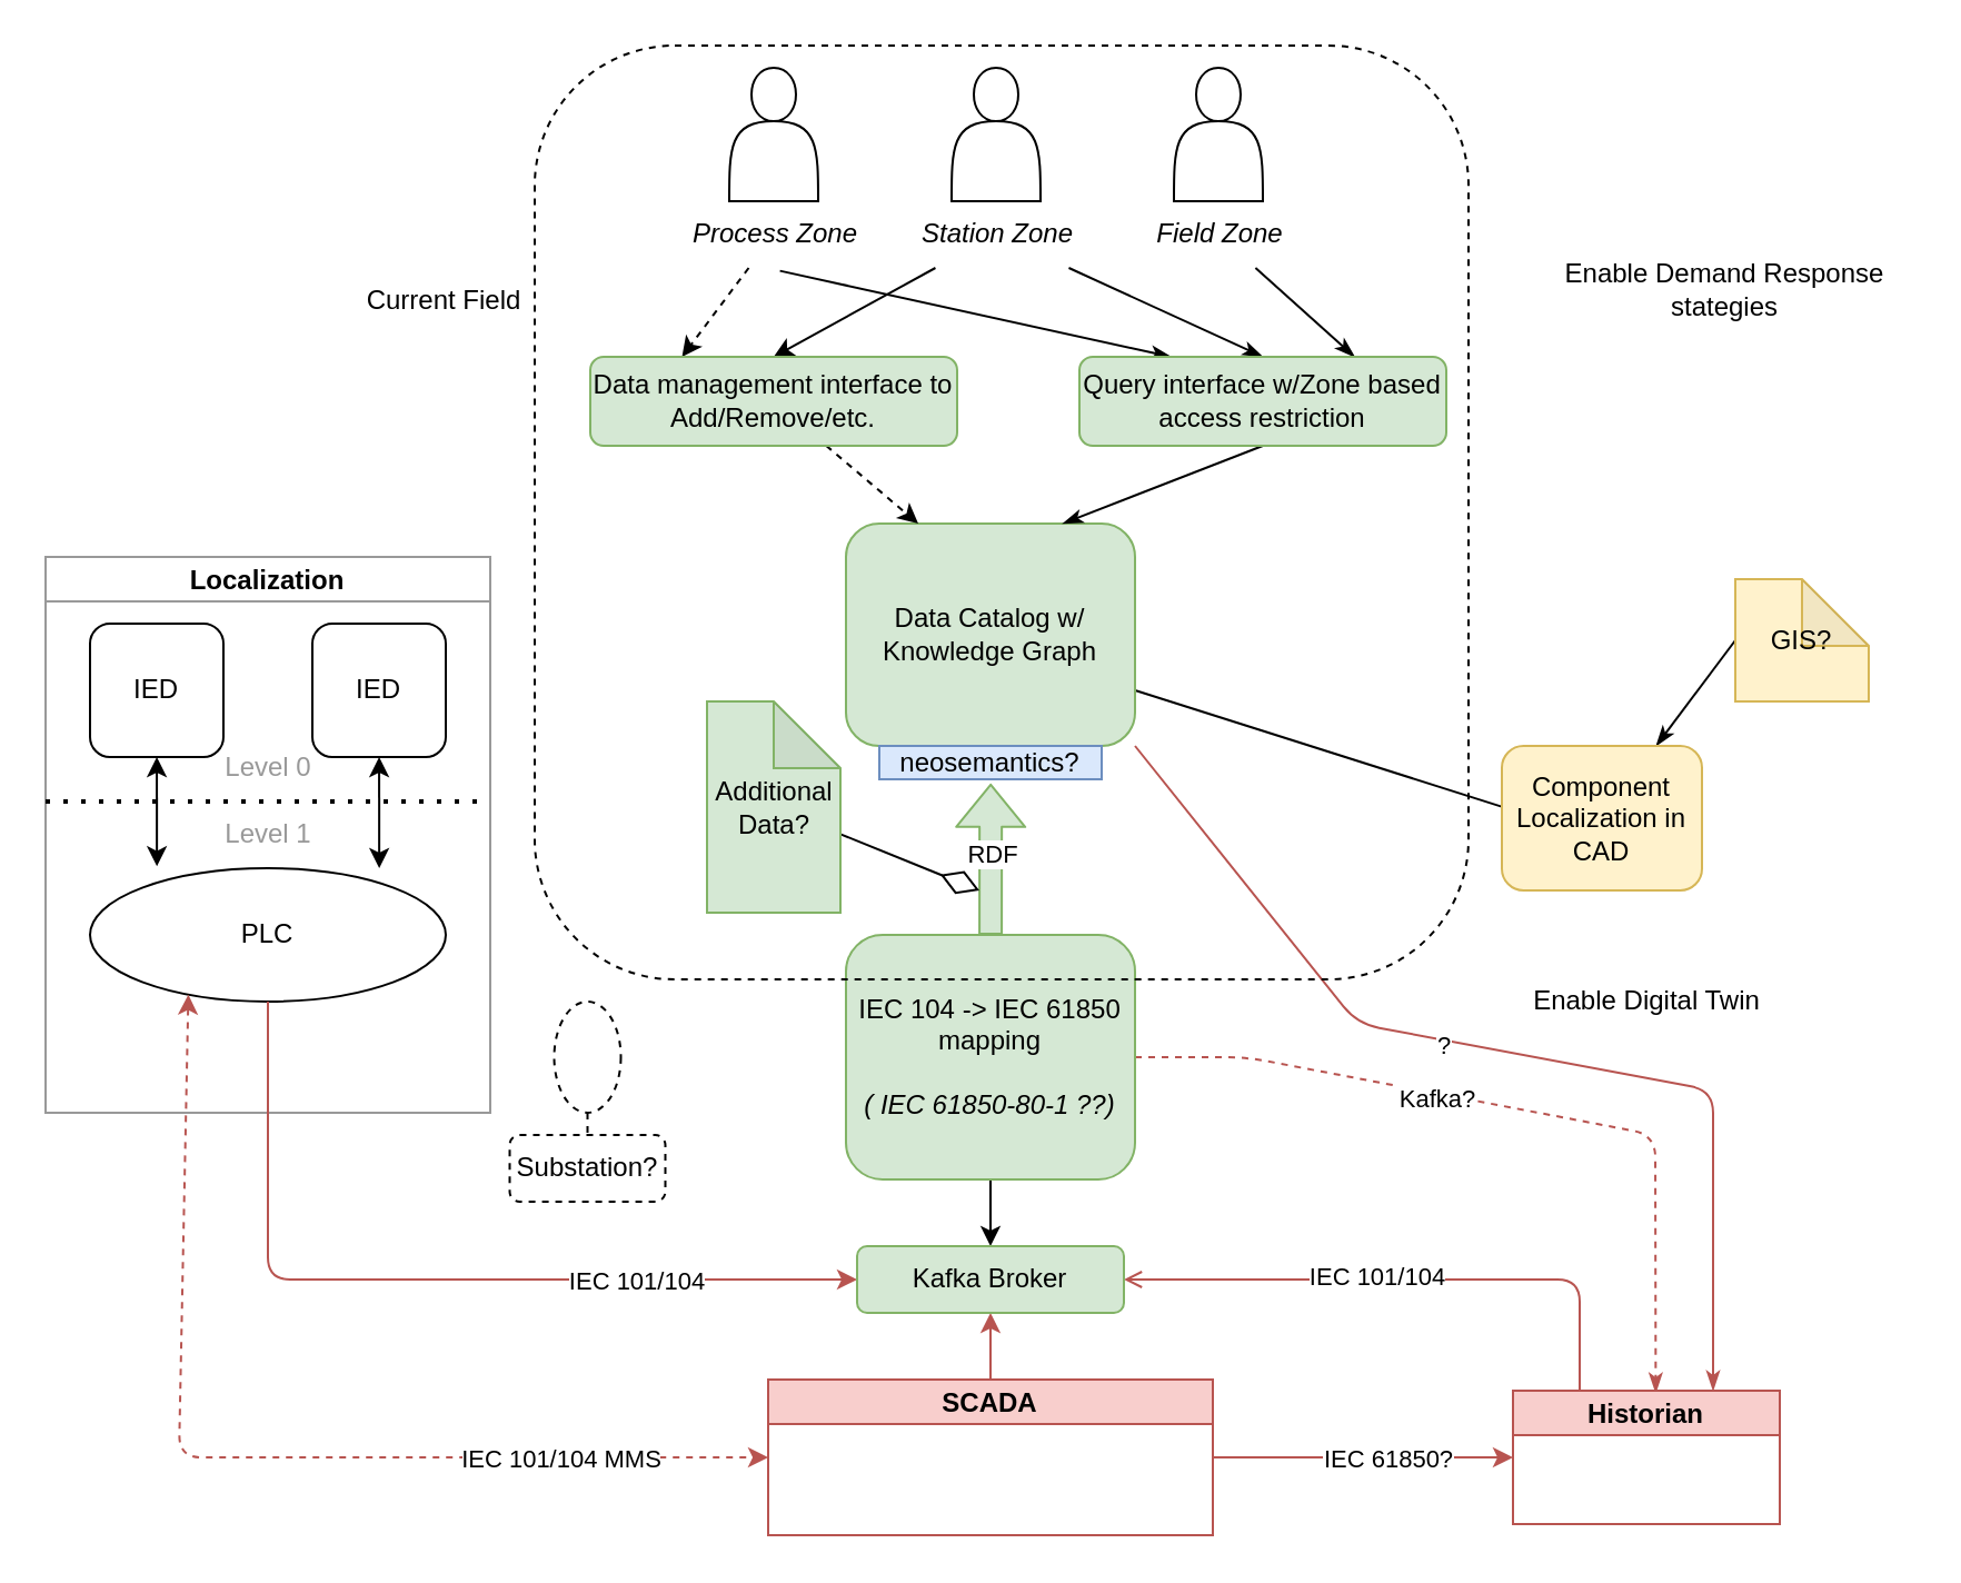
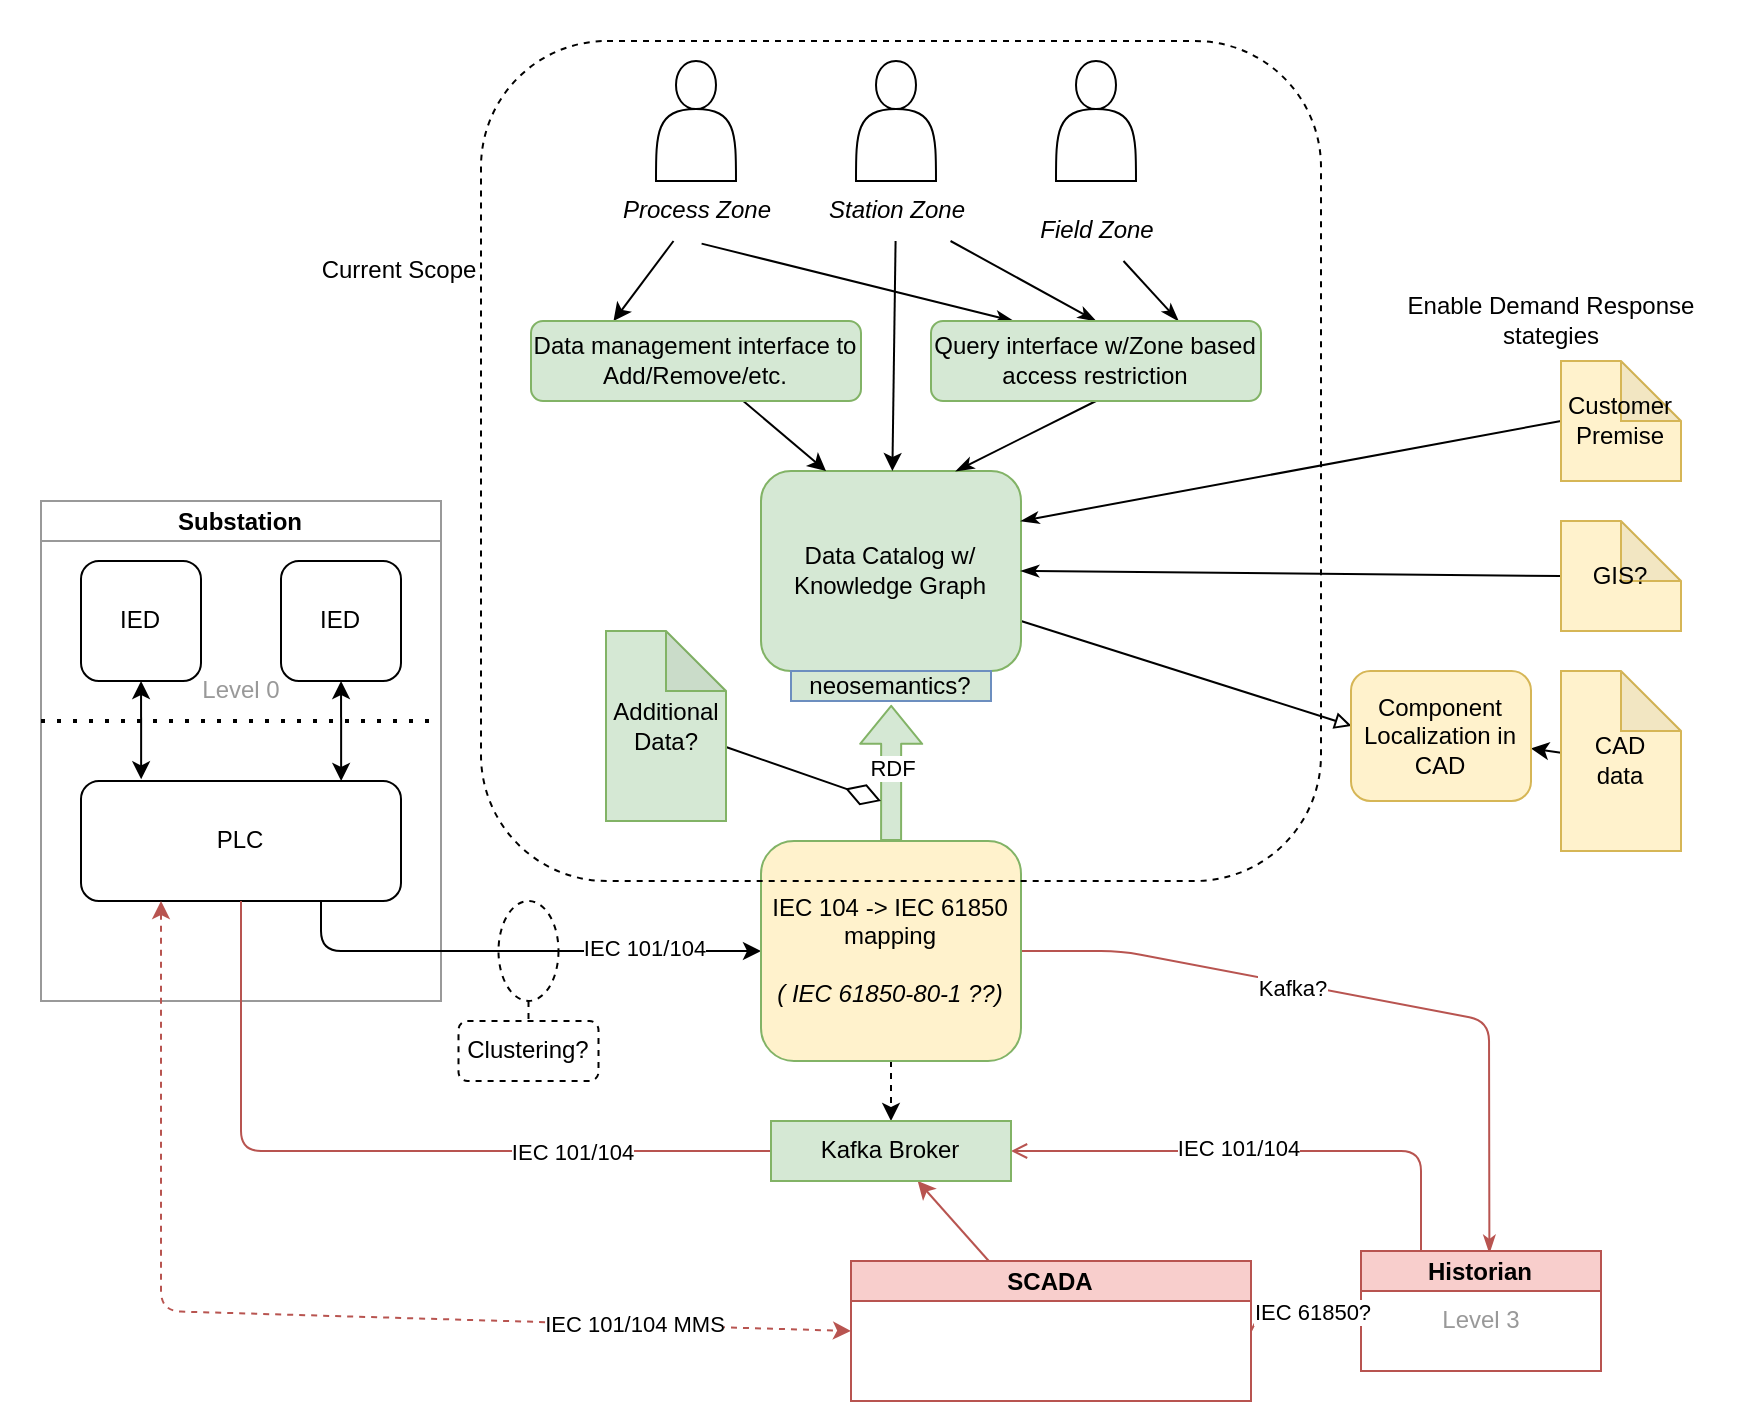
- <mxCell id="36" value="&lt;i&gt;Field Zone&lt;/i&gt;" style="text;html=1;align=center;verticalAlign=middle;resizable=0;points=[];autosize=1;strokeColor=none;fillColor=none;" parent="1" vertex="1"><mxGeometry x="507.5" y="90" width="80" height="30" as="geometry" /></mxCell>
+ <mxCell id="36" value="&lt;i&gt;Field Zone&lt;/i&gt;" style="text;html=1;align=center;verticalAlign=middle;resizable=0;points=[];autosize=1;strokeColor=none;fillColor=none;" parent="1" vertex="1"><mxGeometry x="507.5" y="100" width="80" height="30" as="geometry" /></mxCell>
- <mxCell id="47" value="Enable Demand Response&lt;br&gt;stategies" style="text;html=1;align=center;verticalAlign=middle;resizable=0;points=[];autosize=1;strokeColor=none;fillColor=none;" parent="1" vertex="1"><mxGeometry x="690" y="110" width="170" height="40" as="geometry" /></mxCell>
+ <mxCell id="47" value="Enable Demand Response&lt;br&gt;stategies" style="text;html=1;align=center;verticalAlign=middle;resizable=0;points=[];autosize=1;strokeColor=none;fillColor=none;" parent="1" vertex="1"><mxGeometry x="690" y="140" width="170" height="40" as="geometry" /></mxCell>
- <mxCell id="67" value="Current Field" style="text;html=1;align=center;verticalAlign=middle;resizable=0;points=[];autosize=1;strokeColor=none;fillColor=none;dashed=1;" parent="1" vertex="1"><mxGeometry x="148.75" y="120" width="100" height="30" as="geometry" /></mxCell>
+ <mxCell id="67" value="Current Scope" style="text;html=1;align=center;verticalAlign=middle;resizable=0;points=[];autosize=1;strokeColor=none;fillColor=none;dashed=1;" parent="1" vertex="1"><mxGeometry x="148.75" y="120" width="100" height="30" as="geometry" /></mxCell>
- <mxCell id="43" style="edgeStyle=none;html=1;entryX=0.25;entryY=0;entryDx=0;entryDy=0;dashed=1;" parent="1" source="44" target="64" edge="1"><mxGeometry relative="1" as="geometry"><mxPoint x="290" y="150" as="targetPoint" /></mxGeometry></mxCell>
+ <mxCell id="43" style="edgeStyle=none;html=1;entryX=0.25;entryY=0;entryDx=0;entryDy=0;" parent="1" source="44" target="64" edge="1"><mxGeometry relative="1" as="geometry"><mxPoint x="290" y="150" as="targetPoint" /></mxGeometry></mxCell>
- <mxCell id="39" style="edgeStyle=none;html=1;entryX=0.5;entryY=0;entryDx=0;entryDy=0;" parent="1" source="40" target="64" edge="1"><mxGeometry relative="1" as="geometry"><mxPoint x="348" y="150" as="targetPoint" /></mxGeometry></mxCell>
+ <mxCell id="39" style="edgeStyle=none;html=1;" parent="1" source="40" target="23" edge="1"><mxGeometry relative="1" as="geometry"><mxPoint x="348" y="150" as="targetPoint" /></mxGeometry></mxCell>
- <mxCell id="46" value="Query interface w/Zone based access restriction" style="rounded=1;whiteSpace=wrap;html=1;fillColor=#d5e8d4;strokeColor=#82b366;" parent="1" vertex="1"><mxGeometry x="485" y="160" width="165" height="40" as="geometry" /></mxCell>
+ <mxCell id="46" value="Query interface w/Zone based access restriction" style="rounded=1;whiteSpace=wrap;html=1;fillColor=#d5e8d4;strokeColor=#82b366;" parent="1" vertex="1"><mxGeometry x="465" y="160" width="165" height="40" as="geometry" /></mxCell>
+ <mxCell id="34" value="Customer Premise" style="shape=note;whiteSpace=wrap;html=1;backgroundOutline=1;darkOpacity=0.05;fillColor=#fff2cc;strokeColor=#d6b656;" parent="1" vertex="1"><mxGeometry x="780" y="180" width="60" height="60" as="geometry" /></mxCell>
- <mxCell id="63" style="edgeStyle=none;html=1;entryX=0.25;entryY=0;entryDx=0;entryDy=0;dashed=1;" parent="1" source="64" target="23" edge="1"><mxGeometry relative="1" as="geometry" /></mxCell>
+ <mxCell id="63" style="edgeStyle=none;html=1;entryX=0.25;entryY=0;entryDx=0;entryDy=0;" parent="1" source="64" target="23" edge="1"><mxGeometry relative="1" as="geometry" /></mxCell>
+ <mxCell id="33" style="edgeStyle=none;html=1;exitX=0;exitY=0.5;exitDx=0;exitDy=0;exitPerimeter=0;entryX=1;entryY=0.25;entryDx=0;entryDy=0;startArrow=none;startFill=0;endArrow=classicThin;endFill=1;" parent="1" source="34" target="23" edge="1"><mxGeometry relative="1" as="geometry" /></mxCell>
- <mxCell id="2" value="Localization" style="swimlane;startSize=20;strokeColor=#999999;" parent="1" vertex="1"><mxGeometry x="20" y="250" width="200" height="250" as="geometry" /></mxCell>
+ <mxCell id="2" value="Substation" style="swimlane;startSize=20;strokeColor=#999999;" parent="1" vertex="1"><mxGeometry x="20" y="250" width="200" height="250" as="geometry" /></mxCell>
- <mxCell id="29" style="edgeStyle=none;html=1;exitX=0;exitY=0.5;exitDx=0;exitDy=0;exitPerimeter=0;startArrow=none;startFill=0;endArrow=classicThin;endFill=1;" parent="1" source="30" target="49" edge="1"><mxGeometry relative="1" as="geometry" /></mxCell>
+ <mxCell id="29" style="edgeStyle=none;html=1;exitX=0;exitY=0.5;exitDx=0;exitDy=0;exitPerimeter=0;entryX=1;entryY=0.5;entryDx=0;entryDy=0;startArrow=none;startFill=0;endArrow=classicThin;endFill=1;" parent="1" source="30" target="23" edge="1"><mxGeometry relative="1" as="geometry" /></mxCell>
- <mxCell id="59" value="neosemantics?" style="rounded=0;whiteSpace=wrap;html=1;fillColor=#dae8fc;strokeColor=#6c8ebf;" parent="1" vertex="1"><mxGeometry x="395" y="335" width="100" height="15" as="geometry" /></mxCell>
+ <mxCell id="59" value="neosemantics?" style="rounded=0;whiteSpace=wrap;html=1;fillColor=#d5e8d4;strokeColor=#6c8ebf;" parent="1" vertex="1"><mxGeometry x="395" y="335" width="100" height="15" as="geometry" /></mxCell>
- <mxCell id="22" style="edgeStyle=none;html=1;exitX=1;exitY=0.75;exitDx=0;exitDy=0;entryX=0.003;entryY=0.422;entryDx=0;entryDy=0;entryPerimeter=0;startArrow=none;startFill=0;endArrow=none;endFill=0;" parent="1" source="23" target="49" edge="1"><mxGeometry relative="1" as="geometry" /></mxCell>
+ <mxCell id="22" style="edgeStyle=none;html=1;exitX=1;exitY=0.75;exitDx=0;exitDy=0;entryX=0.003;entryY=0.422;entryDx=0;entryDy=0;entryPerimeter=0;startArrow=none;startFill=0;endArrow=block;endFill=0;" parent="1" source="23" target="49" edge="1"><mxGeometry relative="1" as="geometry" /></mxCell>
- <mxCell id="61" value="Additional Data?" style="shape=note;whiteSpace=wrap;html=1;backgroundOutline=1;darkOpacity=0.05;fillColor=#d5e8d4;strokeColor=#82b366;" parent="1" vertex="1"><mxGeometry x="317.5" y="315" width="60" height="95" as="geometry" /></mxCell>
+ <mxCell id="61" value="Additional Data?" style="shape=note;whiteSpace=wrap;html=1;backgroundOutline=1;darkOpacity=0.05;fillColor=#d5e8d4;strokeColor=#82b366;" parent="1" vertex="1"><mxGeometry x="302.5" y="315" width="60" height="95" as="geometry" /></mxCell>
- <mxCell id="9" value="&lt;font color=&quot;#999999&quot;&gt;Level 1&lt;/font&gt;" style="text;html=1;align=center;verticalAlign=middle;resizable=0;points=[];autosize=1;strokeColor=none;fillColor=none;" parent="2" vertex="1"><mxGeometry x="70" y="110" width="60" height="30" as="geometry" /></mxCell>
+ <mxCell id="31" value="" style="edgeStyle=none;html=1;startArrow=none;startFill=0;endArrow=classic;endFill=1;" parent="1" source="32" target="49" edge="1"><mxGeometry relative="1" as="geometry" /></mxCell>
+ <mxCell id="32" value="CAD&lt;br&gt;data" style="shape=note;whiteSpace=wrap;html=1;backgroundOutline=1;darkOpacity=0.05;fillColor=#fff2cc;strokeColor=#d6b656;" parent="1" vertex="1"><mxGeometry x="780" y="335" width="60" height="90" as="geometry" /></mxCell>
- <mxCell id="7" value="PLC" style="ellipse;whiteSpace=wrap;html=1;" parent="2" vertex="1"><mxGeometry x="20" y="140" width="160" height="60" as="geometry" /></mxCell>
+ <mxCell id="7" value="PLC" style="rounded=1;whiteSpace=wrap;html=1;" parent="2" vertex="1"><mxGeometry x="20" y="140" width="160" height="60" as="geometry" /></mxCell>
- <mxCell id="48" value="Enable Digital Twin" style="text;html=1;align=center;verticalAlign=middle;resizable=0;points=[];autosize=1;strokeColor=none;fillColor=none;" parent="1" vertex="1"><mxGeometry x="675" y="435" width="130" height="30" as="geometry" /></mxCell>
- <mxCell id="20" style="edgeStyle=none;html=1;exitX=1;exitY=1;exitDx=0;exitDy=0;startArrow=none;startFill=0;endArrow=classicThin;endFill=1;fillColor=#f8cecc;strokeColor=#b85450;entryX=0.75;entryY=0;entryDx=0;entryDy=0;" parent="1" source="23" target="26" edge="1"><mxGeometry relative="1" as="geometry"><mxPoint x="770" y="590" as="targetPoint" /><Array as="points"><mxPoint x="610" y="460" /><mxPoint x="770" y="490" /></Array></mxGeometry></mxCell>
- <mxCell id="21" value="?" style="edgeLabel;html=1;align=center;verticalAlign=middle;resizable=0;points=[];" parent="20" vertex="1" connectable="0"><mxGeometry x="-0.125" y="-2" relative="1" as="geometry"><mxPoint as="offset" /></mxGeometry></mxCell>
+ <mxCell id="10" style="edgeStyle=none;html=1;exitX=0.75;exitY=1;exitDx=0;exitDy=0;entryX=0;entryY=0.5;entryDx=0;entryDy=0;" parent="1" source="7" target="19" edge="1"><mxGeometry relative="1" as="geometry"><mxPoint x="350" y="480" as="targetPoint" /><Array as="points"><mxPoint x="160" y="475" /></Array><mxPoint x="170" y="440" as="sourcePoint" /></mxGeometry></mxCell>
+ <mxCell id="11" value="IEC 101/104" style="edgeLabel;html=1;align=center;verticalAlign=middle;resizable=0;points=[];" parent="10" vertex="1" connectable="0"><mxGeometry x="0.401" y="2" relative="1" as="geometry"><mxPoint x="14" as="offset" /></mxGeometry></mxCell>
- <mxCell id="19" value="IEC 104 -&amp;gt; IEC 61850 mapping&lt;br&gt;&lt;br&gt;&lt;i&gt;( IEC 61850-80-1 ??)&lt;/i&gt;" style="rounded=1;whiteSpace=wrap;html=1;fillColor=#d5e8d4;strokeColor=#82b366;" parent="1" vertex="1"><mxGeometry x="380" y="420" width="130" height="110" as="geometry" /></mxCell>
+ <mxCell id="19" value="IEC 104 -&amp;gt; IEC 61850 mapping&lt;br&gt;&lt;br&gt;&lt;i&gt;( IEC 61850-80-1 ??)&lt;/i&gt;" style="rounded=1;whiteSpace=wrap;html=1;fillColor=#fff2cc;strokeColor=#82b366;" parent="1" vertex="1"><mxGeometry x="380" y="420" width="130" height="110" as="geometry" /></mxCell>
- <mxCell id="52" value="Substation?" style="rounded=1;whiteSpace=wrap;html=1;dashed=1;fillColor=none;gradientColor=none;" parent="1" vertex="1"><mxGeometry x="228.75" y="510" width="70" height="30" as="geometry" /></mxCell>
+ <mxCell id="52" value="Clustering?" style="rounded=1;whiteSpace=wrap;html=1;dashed=1;fillColor=none;gradientColor=none;" parent="1" vertex="1"><mxGeometry x="228.75" y="510" width="70" height="30" as="geometry" /></mxCell>
- <mxCell id="14" style="edgeStyle=none;html=1;exitX=1;exitY=0.5;exitDx=0;exitDy=0;startArrow=none;startFill=0;endArrow=classicThin;endFill=1;fillColor=#f8cecc;strokeColor=#b85450;entryX=0.535;entryY=0.017;entryDx=0;entryDy=0;entryPerimeter=0;dashed=1;" parent="1" source="19" target="26" edge="1"><mxGeometry relative="1" as="geometry"><Array as="points"><mxPoint x="560" y="475" /><mxPoint x="744" y="510" /></Array><mxPoint x="730" y="580" as="targetPoint" /></mxGeometry></mxCell>
+ <mxCell id="14" style="edgeStyle=none;html=1;exitX=1;exitY=0.5;exitDx=0;exitDy=0;startArrow=none;startFill=0;endArrow=classicThin;endFill=1;fillColor=#f8cecc;strokeColor=#b85450;entryX=0.535;entryY=0.017;entryDx=0;entryDy=0;entryPerimeter=0;dashed=0;" parent="1" source="19" target="26" edge="1"><mxGeometry relative="1" as="geometry"><Array as="points"><mxPoint x="560" y="475" /><mxPoint x="744" y="510" /></Array><mxPoint x="730" y="580" as="targetPoint" /></mxGeometry></mxCell>
- <mxCell id="18" value="" style="edgeStyle=none;html=1;startArrow=none;startFill=0;endArrow=classic;endFill=1;" parent="1" source="19" target="65" edge="1"><mxGeometry relative="1" as="geometry" /></mxCell>
+ <mxCell id="18" value="" style="edgeStyle=none;html=1;startArrow=none;startFill=0;endArrow=classic;endFill=1;dashed=1;" parent="1" source="19" target="65" edge="1"><mxGeometry relative="1" as="geometry" /></mxCell>
- <mxCell id="12" style="edgeStyle=none;html=1;exitX=0.5;exitY=1;exitDx=0;exitDy=0;fillColor=#f8cecc;strokeColor=#b85450;entryX=0;entryY=0.5;entryDx=0;entryDy=0;" parent="1" source="7" target="65" edge="1"><mxGeometry relative="1" as="geometry"><mxPoint x="160" y="520" as="targetPoint" /><Array as="points"><mxPoint x="120" y="575" /></Array><mxPoint x="70" y="430" as="sourcePoint" /></mxGeometry></mxCell>
+ <mxCell id="12" style="edgeStyle=none;html=1;exitX=0.5;exitY=1;exitDx=0;exitDy=0;fillColor=#f8cecc;strokeColor=#b85450;entryX=0;entryY=0.5;entryDx=0;entryDy=0;endArrow=none;" parent="1" source="7" target="65" edge="1"><mxGeometry relative="1" as="geometry"><mxPoint x="160" y="520" as="targetPoint" /><Array as="points"><mxPoint x="120" y="575" /></Array><mxPoint x="70" y="430" as="sourcePoint" /></mxGeometry></mxCell>
- <mxCell id="65" value="Kafka Broker" style="rounded=1;whiteSpace=wrap;html=1;fillColor=#d5e8d4;strokeColor=#82b366;" parent="1" vertex="1"><mxGeometry x="385" y="560" width="120" height="30" as="geometry" /></mxCell>
+ <mxCell id="65" value="Kafka Broker" style="whiteSpace=wrap;html=1;fillColor=#d5e8d4;strokeColor=#82b366;rounded=0;" parent="1" vertex="1"><mxGeometry x="385" y="560" width="120" height="30" as="geometry" /></mxCell>
- <mxCell id="56" value="SCADA" style="swimlane;startSize=20;fillColor=#f8cecc;strokeColor=#b85450;" parent="1" vertex="1"><mxGeometry x="345" y="620" width="200" height="70" as="geometry" /></mxCell>
+ <mxCell id="56" value="SCADA" style="swimlane;startSize=20;fillColor=#f8cecc;strokeColor=#b85450;" parent="1" vertex="1"><mxGeometry x="425" y="630" width="200" height="70" as="geometry" /></mxCell>
+ <mxCell id="27" value="&lt;font color=&quot;#999999&quot;&gt;Level 3&lt;/font&gt;" style="text;html=1;align=center;verticalAlign=middle;resizable=0;points=[];autosize=1;strokeColor=none;fillColor=none;" parent="26" vertex="1"><mxGeometry x="30" y="20" width="60" height="30" as="geometry" /></mxCell>
